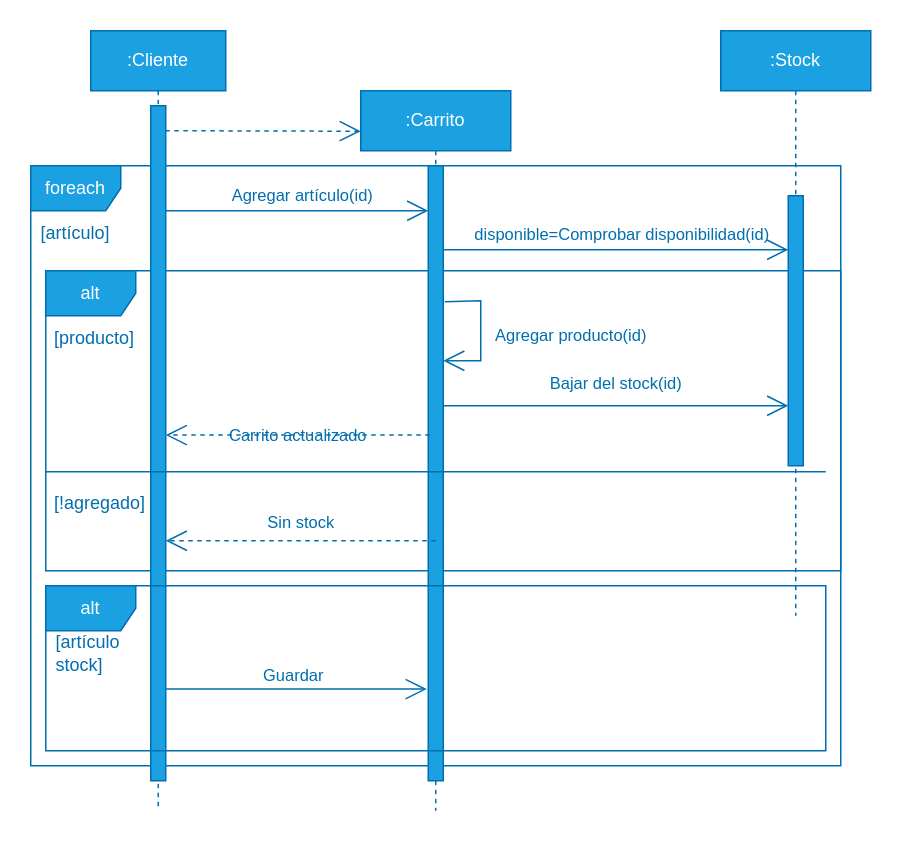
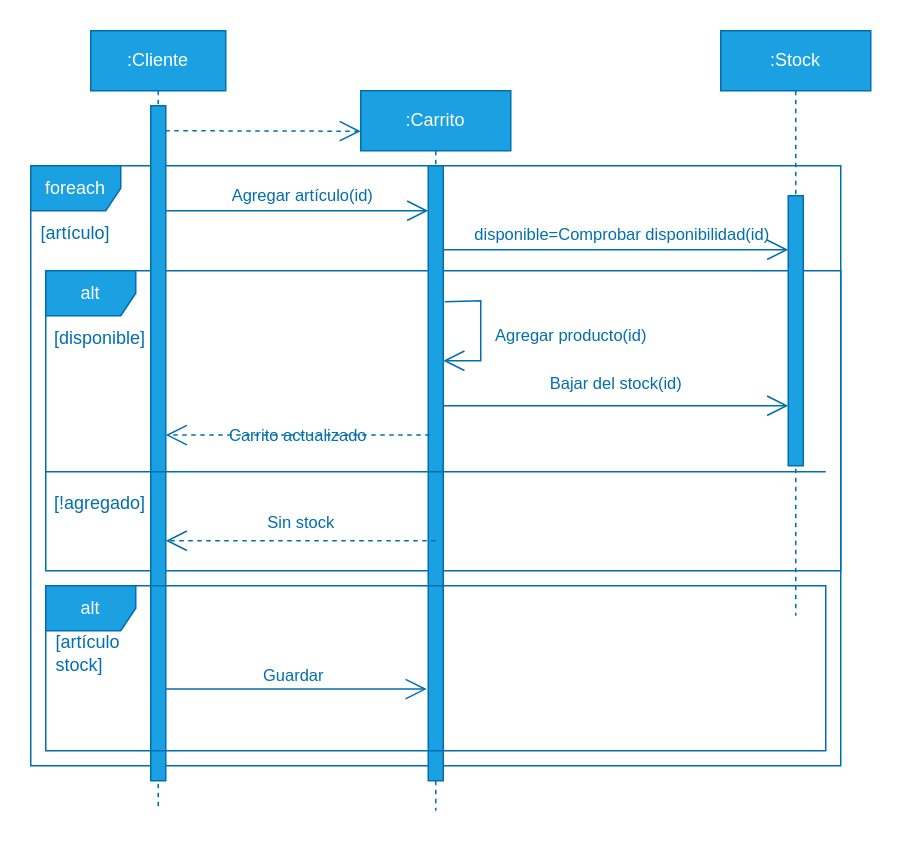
- <mxCell id="6" value="[producto]" style="text;html=1;strokeColor=none;fillColor=none;align=left;verticalAlign=middle;whiteSpace=wrap;rounded=0;fontColor=#006EAF;labelBackgroundColor=none;" parent="3" vertex="1"><mxGeometry x="-26" y="190" width="60" height="30" as="geometry" /></mxCell>
+ <mxCell id="6" value="[disponible]" style="text;html=1;strokeColor=none;fillColor=none;align=left;verticalAlign=middle;whiteSpace=wrap;rounded=0;fontColor=#006EAF;labelBackgroundColor=none;" parent="3" vertex="1"><mxGeometry x="-26" y="190" width="60" height="30" as="geometry" /></mxCell>
